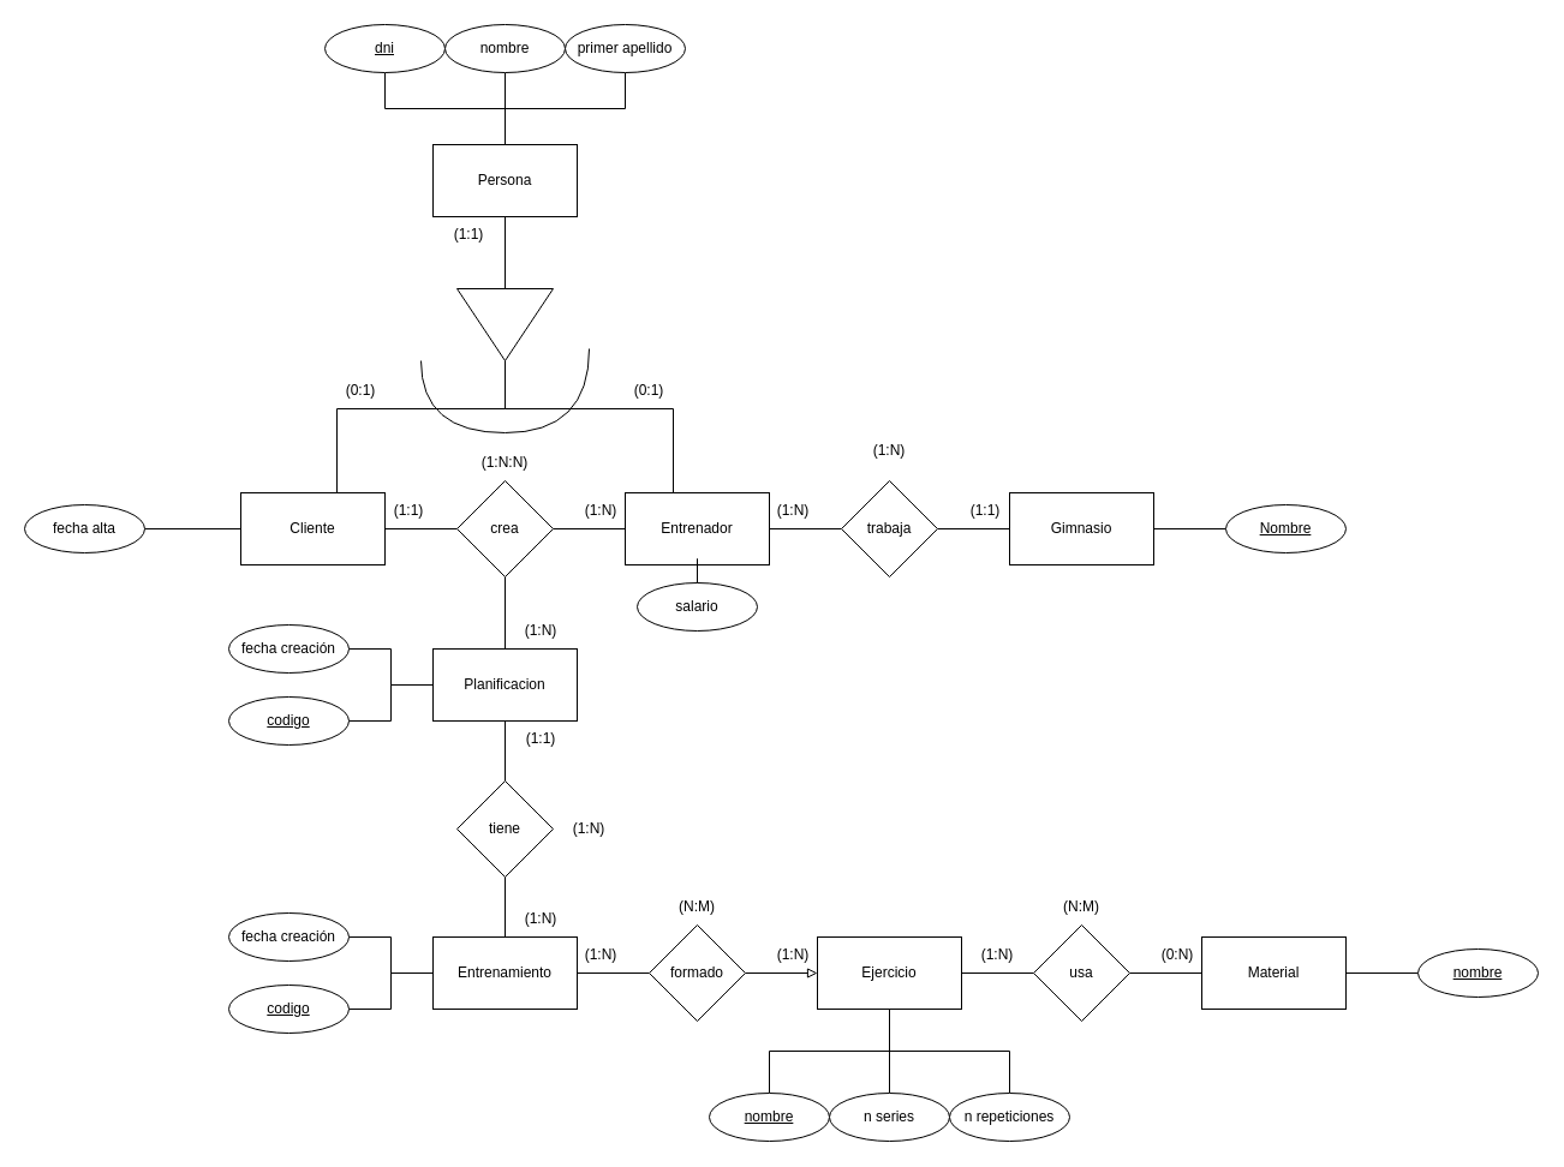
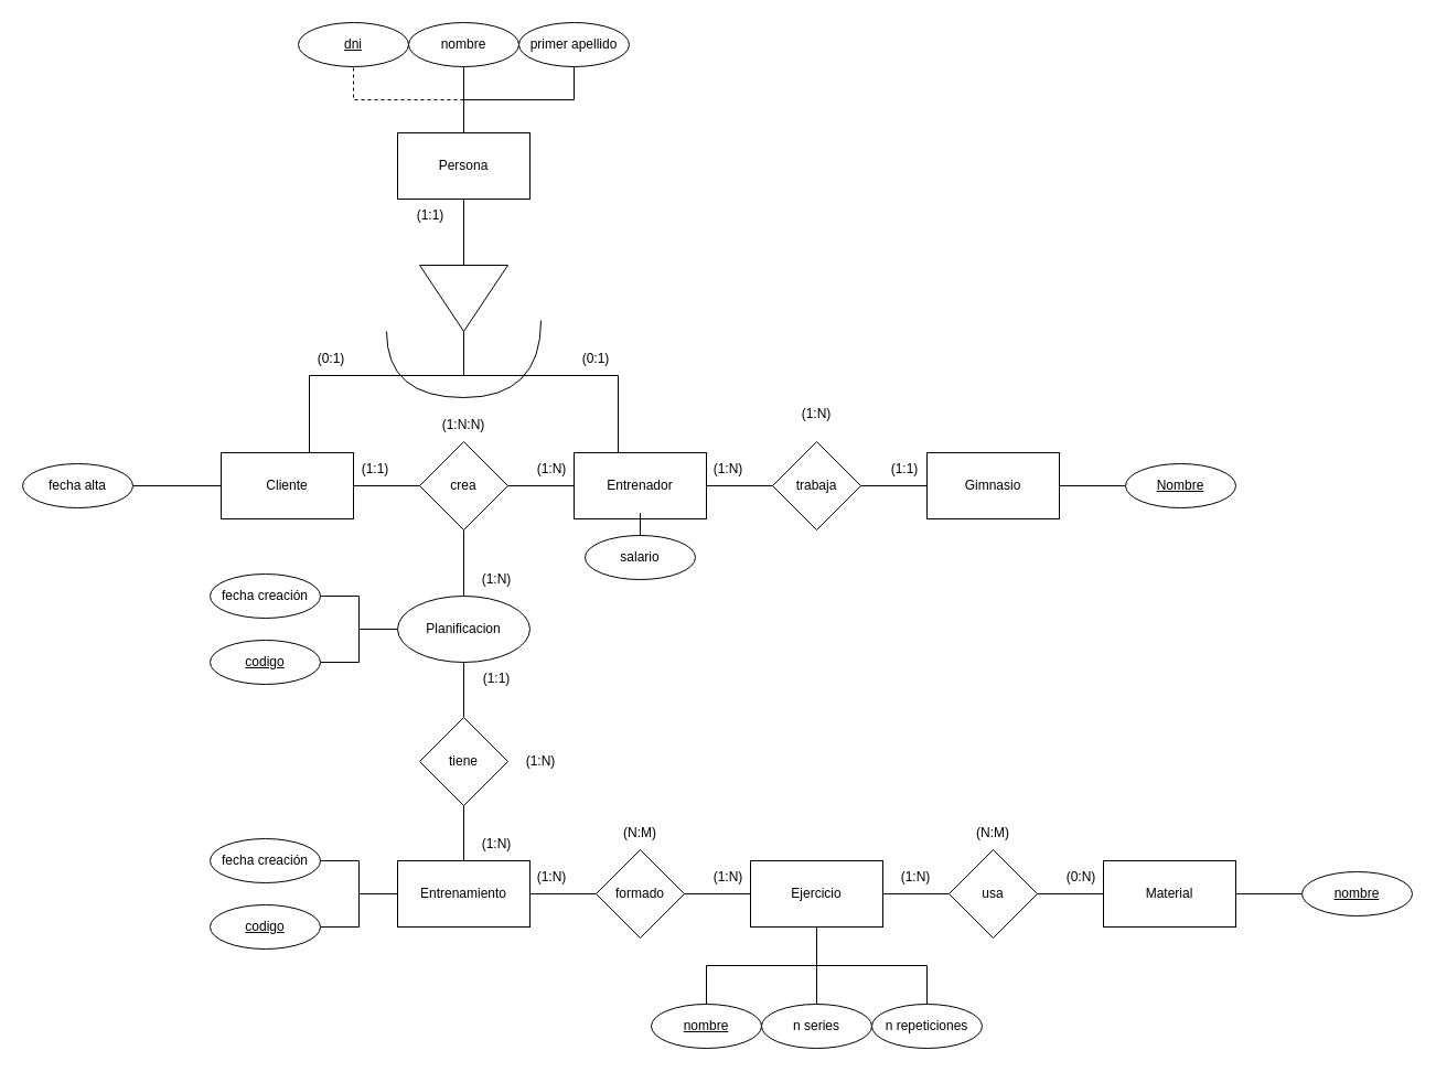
- <mxCell id="41" style="edgeStyle=orthogonalEdgeStyle;rounded=0;orthogonalLoop=1;jettySize=auto;html=1;entryX=0.5;entryY=1;entryDx=0;entryDy=0;endArrow=none;endFill=0;" edge="1" parent="1" source="44" target="47"><mxGeometry relative="1" as="geometry" /></mxCell>
+ <mxCell id="41" style="edgeStyle=orthogonalEdgeStyle;rounded=0;orthogonalLoop=1;jettySize=auto;html=1;entryX=0.5;entryY=1;entryDx=0;entryDy=0;endArrow=none;endFill=0;dashed=1;" edge="1" parent="1" source="44" target="47"><mxGeometry relative="1" as="geometry" /></mxCell>
- <mxCell id="14" value="Planificacion" style="rounded=0;whiteSpace=wrap;html=1;" vertex="1" parent="1"><mxGeometry x="360" y="540" width="120" height="60" as="geometry" /></mxCell>
+ <mxCell id="14" value="Planificacion" style="ellipse;whiteSpace=wrap;html=1;" vertex="1" parent="1"><mxGeometry x="360" y="540" width="120" height="60" as="geometry" /></mxCell>
- <mxCell id="32" value="" style="edgeStyle=orthogonalEdgeStyle;rounded=0;orthogonalLoop=1;jettySize=auto;html=1;endArrow=block;endFill=0;" edge="1" parent="1" source="33" target="19"><mxGeometry relative="1" as="geometry" /></mxCell>
+ <mxCell id="32" value="" style="edgeStyle=orthogonalEdgeStyle;rounded=0;orthogonalLoop=1;jettySize=auto;html=1;endArrow=none;endFill=0;" edge="1" parent="1" source="33" target="19"><mxGeometry relative="1" as="geometry" /></mxCell>
